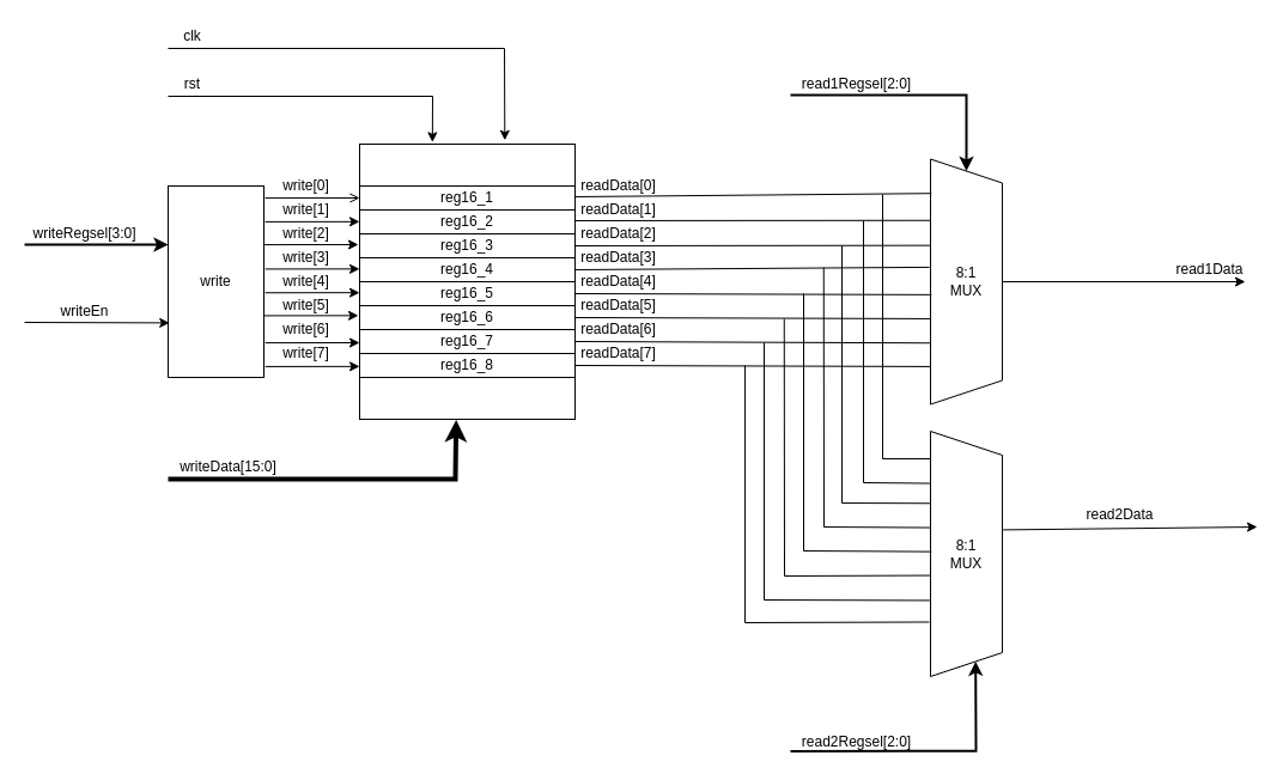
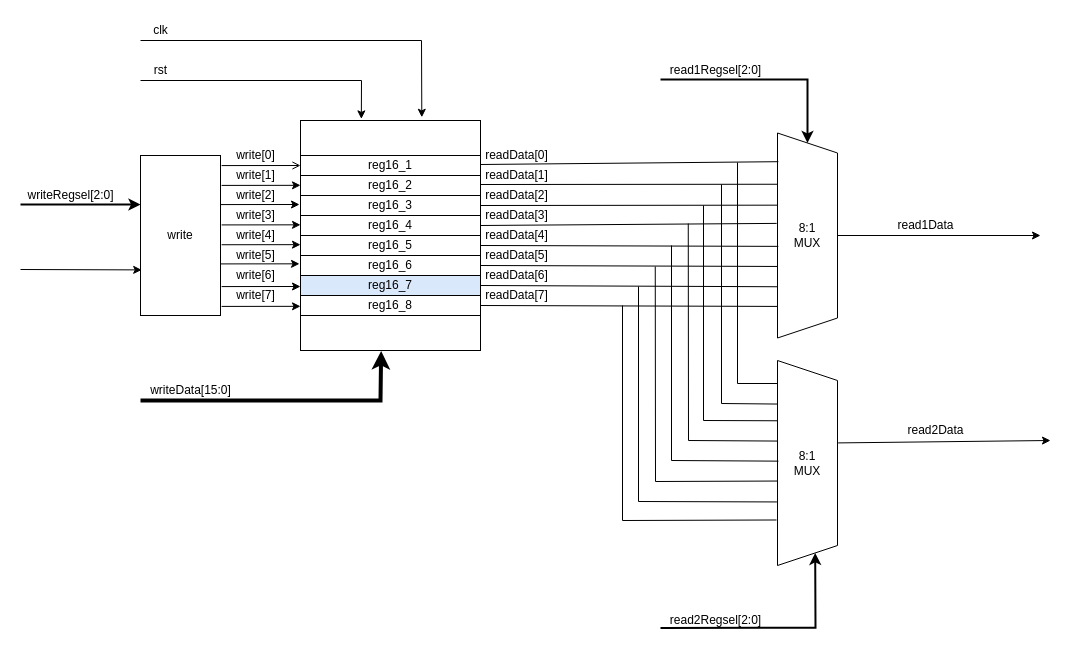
- <mxCell id="60" value="writeRegsel[3:0]" style="text;html=1;align=center;verticalAlign=middle;resizable=0;points=[];autosize=1;strokeColor=none;fillColor=none;" vertex="1" parent="1"><mxGeometry x="20" y="185" width="100" height="20" as="geometry" /></mxCell>
+ <mxCell id="60" value="writeRegsel[2:0]" style="text;html=1;align=center;verticalAlign=middle;resizable=0;points=[];autosize=1;strokeColor=none;fillColor=none;" vertex="1" parent="1"><mxGeometry x="20" y="185" width="100" height="20" as="geometry" /></mxCell>
- <mxCell id="49" value="read1Data" style="text;html=1;align=center;verticalAlign=middle;resizable=0;points=[];autosize=1;strokeColor=none;fillColor=none;" vertex="1" parent="1"><mxGeometry x="975" y="215" width="70" height="20" as="geometry" /></mxCell>
+ <mxCell id="49" value="read1Data" style="text;html=1;align=center;verticalAlign=middle;resizable=0;points=[];autosize=1;strokeColor=none;fillColor=none;" vertex="1" parent="1"><mxGeometry x="890" y="215" width="70" height="20" as="geometry" /></mxCell>
- <mxCell id="63" value="writeEn" style="text;html=1;align=center;verticalAlign=middle;resizable=0;points=[];autosize=1;strokeColor=none;fillColor=none;" vertex="1" parent="1"><mxGeometry x="40" y="250" width="60" height="20" as="geometry" /></mxCell>
- <mxCell id="8" value="reg16_7" style="rounded=0;whiteSpace=wrap;html=1;" vertex="1" parent="1"><mxGeometry x="300" y="275" width="180" height="20" as="geometry" /></mxCell>
+ <mxCell id="8" value="reg16_7" style="rounded=0;whiteSpace=wrap;html=1;fillColor=#dae8fc;" vertex="1" parent="1"><mxGeometry x="300" y="275" width="180" height="20" as="geometry" /></mxCell>
